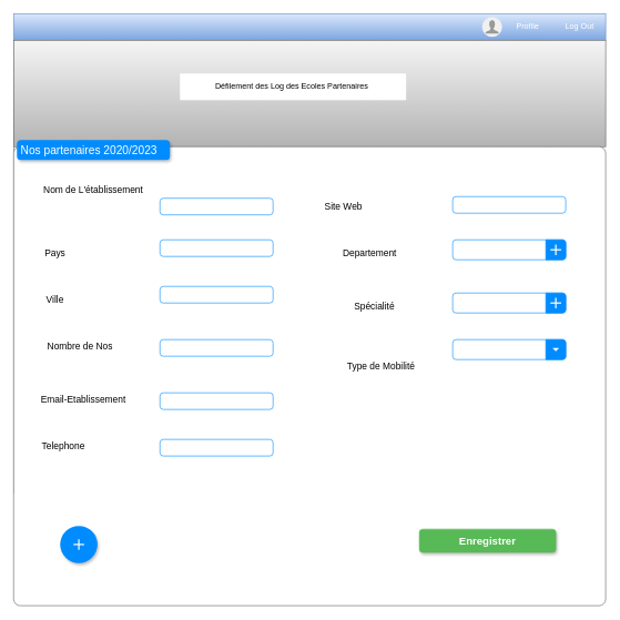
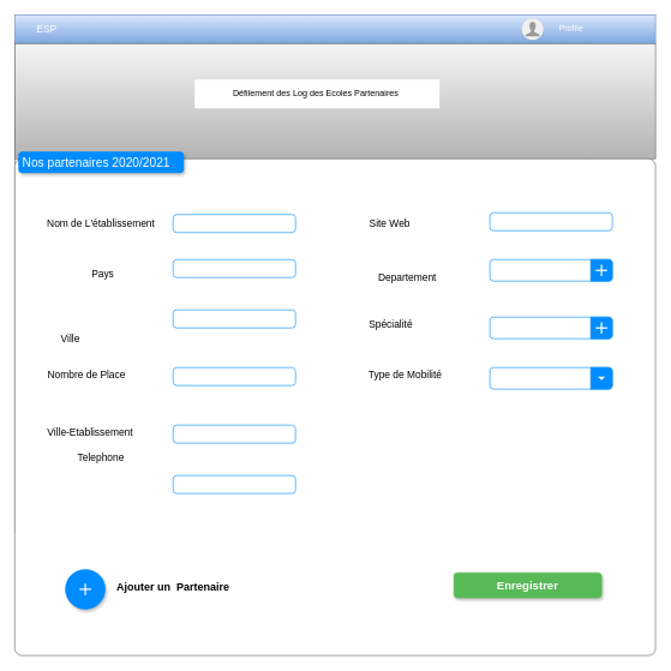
+ <mxCell id="4" value="&lt;font color=&quot;#ffffff&quot;&gt;ESP&lt;/font&gt;" style="html=1;shadow=0;dashed=0;fillColor=none;strokeColor=none;shape=mxgraph.bootstrap.rect;fontColor=#999999;fontSize=14;whiteSpace=wrap;" parent="3" vertex="1"><mxGeometry width="89" height="40" as="geometry" /></mxCell>
- <mxCell id="6" value="&lt;font color=&quot;#ffffff&quot;&gt;Log Out&lt;/font&gt;" style="html=1;shadow=0;dashed=0;fillColor=none;strokeColor=none;shape=mxgraph.bootstrap.rect;fontColor=#999999;whiteSpace=wrap;" parent="3" vertex="1"><mxGeometry x="812.125" width="77.875" height="40" as="geometry" /></mxCell>
- <mxCell id="12" value="Nos partenaires 2020/2023" style="shape=rect;strokeColor=none;fillColor=#008CFF;strokeWidth=1;dashed=0;rounded=1;arcSize=20;fontColor=#ffffff;fontSize=17;spacing=2;spacingTop=-2;align=left;autosize=1;spacingLeft=4;resizeWidth=0;resizeHeight=0;perimeter=none;shadow=1;" parent="11" vertex="1"><mxGeometry x="5" width="230" height="30" as="geometry" /></mxCell>
+ <mxCell id="12" value="Nos partenaires 2020/2021" style="shape=rect;strokeColor=none;fillColor=#008CFF;strokeWidth=1;dashed=0;rounded=1;arcSize=20;fontColor=#ffffff;fontSize=17;spacing=2;spacingTop=-2;align=left;autosize=1;spacingLeft=4;resizeWidth=0;resizeHeight=0;perimeter=none;shadow=1;" parent="11" vertex="1"><mxGeometry x="5" width="230" height="30" as="geometry" /></mxCell>
- <mxCell id="13" value="&lt;font style=&quot;font-size: 14px&quot;&gt;Nom de L'établissement&lt;/font&gt;" style="text;html=1;strokeColor=none;fillColor=none;align=center;verticalAlign=middle;whiteSpace=wrap;rounded=0;" parent="11" vertex="1"><mxGeometry x="35" y="65" width="170" height="20" as="geometry" /></mxCell>
+ <mxCell id="13" value="&lt;font style=&quot;font-size: 14px&quot;&gt;Nom de L'établissement&lt;/font&gt;" style="text;html=1;strokeColor=none;fillColor=none;align=center;verticalAlign=middle;whiteSpace=wrap;rounded=0;" parent="11" vertex="1"><mxGeometry x="35" y="90" width="170" height="20" as="geometry" /></mxCell>
- <mxCell id="22" value="&lt;span style=&quot;font-size: 14px&quot;&gt;Site Web&amp;nbsp;&lt;/span&gt;" style="text;html=1;strokeColor=none;fillColor=none;align=center;verticalAlign=middle;whiteSpace=wrap;rounded=0;" parent="11" vertex="1"><mxGeometry x="457.5" y="90" width="80" height="20" as="geometry" /></mxCell>
+ <mxCell id="22" value="&lt;span style=&quot;font-size: 14px&quot;&gt;Site Web&amp;nbsp;&lt;/span&gt;" style="text;html=1;strokeColor=none;fillColor=none;align=center;verticalAlign=middle;whiteSpace=wrap;rounded=0;" parent="11" vertex="1"><mxGeometry x="482.5" y="90" width="80" height="20" as="geometry" /></mxCell>
- <mxCell id="14" value="&lt;font style=&quot;font-size: 14px&quot;&gt;Pays&lt;/font&gt;" style="text;html=1;strokeColor=none;fillColor=none;align=center;verticalAlign=middle;whiteSpace=wrap;rounded=0;" parent="11" vertex="1"><mxGeometry x="10" y="160" width="105" height="20" as="geometry" /></mxCell>
+ <mxCell id="14" value="&lt;font style=&quot;font-size: 14px&quot;&gt;Pays&lt;/font&gt;" style="text;html=1;strokeColor=none;fillColor=none;align=center;verticalAlign=middle;whiteSpace=wrap;rounded=0;" parent="11" vertex="1"><mxGeometry x="70" y="160" width="105" height="20" as="geometry" /></mxCell>
- <mxCell id="16" value="&lt;font style=&quot;font-size: 14px&quot;&gt;Departement&lt;/font&gt;" style="text;html=1;strokeColor=none;fillColor=none;align=center;verticalAlign=middle;whiteSpace=wrap;rounded=0;" parent="11" vertex="1"><mxGeometry x="482.5" y="160" width="105" height="20" as="geometry" /></mxCell>
+ <mxCell id="16" value="&lt;font style=&quot;font-size: 14px&quot;&gt;Departement&lt;/font&gt;" style="text;html=1;strokeColor=none;fillColor=none;align=center;verticalAlign=middle;whiteSpace=wrap;rounded=0;" parent="11" vertex="1"><mxGeometry x="492.5" y="165" width="105" height="20" as="geometry" /></mxCell>
- <mxCell id="15" value="&lt;font style=&quot;font-size: 14px&quot;&gt;Ville&lt;/font&gt;" style="text;html=1;strokeColor=none;fillColor=none;align=center;verticalAlign=middle;whiteSpace=wrap;rounded=0;" parent="11" vertex="1"><mxGeometry x="10" y="230" width="105" height="20" as="geometry" /></mxCell>
+ <mxCell id="15" value="&lt;font style=&quot;font-size: 14px&quot;&gt;Ville&lt;/font&gt;" style="text;html=1;strokeColor=none;fillColor=none;align=center;verticalAlign=middle;whiteSpace=wrap;rounded=0;" parent="11" vertex="1"><mxGeometry x="25" y="250" width="105" height="20" as="geometry" /></mxCell>
- <mxCell id="17" value="&lt;font style=&quot;font-size: 14px&quot;&gt;Spécialité&lt;/font&gt;" style="text;html=1;strokeColor=none;fillColor=none;align=center;verticalAlign=middle;whiteSpace=wrap;rounded=0;" parent="11" vertex="1"><mxGeometry x="490" y="240" width="105" height="20" as="geometry" /></mxCell>
+ <mxCell id="17" value="&lt;font style=&quot;font-size: 14px&quot;&gt;Spécialité&lt;/font&gt;" style="text;html=1;strokeColor=none;fillColor=none;align=center;verticalAlign=middle;whiteSpace=wrap;rounded=0;" parent="11" vertex="1"><mxGeometry x="470" y="230" width="105" height="20" as="geometry" /></mxCell>
- <mxCell id="19" value="&lt;font style=&quot;font-size: 14px&quot;&gt;Nombre de Nos&lt;/font&gt;" style="text;html=1;strokeColor=none;fillColor=none;align=center;verticalAlign=middle;whiteSpace=wrap;rounded=0;" parent="11" vertex="1"><mxGeometry x="40" y="300" width="120" height="20" as="geometry" /></mxCell>
+ <mxCell id="19" value="&lt;font style=&quot;font-size: 14px&quot;&gt;Nombre de Place&lt;/font&gt;" style="text;html=1;strokeColor=none;fillColor=none;align=center;verticalAlign=middle;whiteSpace=wrap;rounded=0;" parent="11" vertex="1"><mxGeometry x="40" y="300" width="120" height="20" as="geometry" /></mxCell>
- <mxCell id="18" value="&lt;font style=&quot;font-size: 14px&quot;&gt;Type de Mobilité&lt;/font&gt;" style="text;html=1;strokeColor=none;fillColor=none;align=center;verticalAlign=middle;whiteSpace=wrap;rounded=0;" parent="11" vertex="1"><mxGeometry x="500" y="330" width="105" height="20" as="geometry" /></mxCell>
+ <mxCell id="18" value="&lt;font style=&quot;font-size: 14px&quot;&gt;Type de Mobilité&lt;/font&gt;" style="text;html=1;strokeColor=none;fillColor=none;align=center;verticalAlign=middle;whiteSpace=wrap;rounded=0;" parent="11" vertex="1"><mxGeometry x="490" y="300" width="105" height="20" as="geometry" /></mxCell>
- <mxCell id="20" value="&lt;font style=&quot;font-size: 14px&quot;&gt;Email-Etablissement&lt;/font&gt;" style="text;html=1;strokeColor=none;fillColor=none;align=center;verticalAlign=middle;whiteSpace=wrap;rounded=0;" parent="11" vertex="1"><mxGeometry x="40" y="380" width="130" height="20" as="geometry" /></mxCell>
+ <mxCell id="20" value="&lt;font style=&quot;font-size: 14px&quot;&gt;Ville-Etablissement&lt;/font&gt;" style="text;html=1;strokeColor=none;fillColor=none;align=center;verticalAlign=middle;whiteSpace=wrap;rounded=0;" parent="11" vertex="1"><mxGeometry x="40" y="380" width="130" height="20" as="geometry" /></mxCell>
- <mxCell id="21" value="&lt;font style=&quot;font-size: 14px&quot;&gt;Telephone&lt;/font&gt;" style="text;html=1;strokeColor=none;fillColor=none;align=center;verticalAlign=middle;whiteSpace=wrap;rounded=0;" parent="11" vertex="1"><mxGeometry x="10" y="450" width="130" height="20" as="geometry" /></mxCell>
+ <mxCell id="21" value="&lt;font style=&quot;font-size: 14px&quot;&gt;Telephone&lt;/font&gt;" style="text;html=1;strokeColor=none;fillColor=none;align=center;verticalAlign=middle;whiteSpace=wrap;rounded=0;" parent="11" vertex="1"><mxGeometry x="55" y="415" width="130" height="20" as="geometry" /></mxCell>
+ <mxCell id="30" value="&lt;font style=&quot;font-size: 15px&quot;&gt;&lt;b&gt;Ajouter un&amp;nbsp; Partenaire&lt;/b&gt;&lt;/font&gt;" style="text;html=1;strokeColor=none;fillColor=none;align=center;verticalAlign=middle;whiteSpace=wrap;rounded=0;shadow=1;" parent="11" vertex="1"><mxGeometry x="140" y="590" width="160" height="30" as="geometry" /></mxCell>
